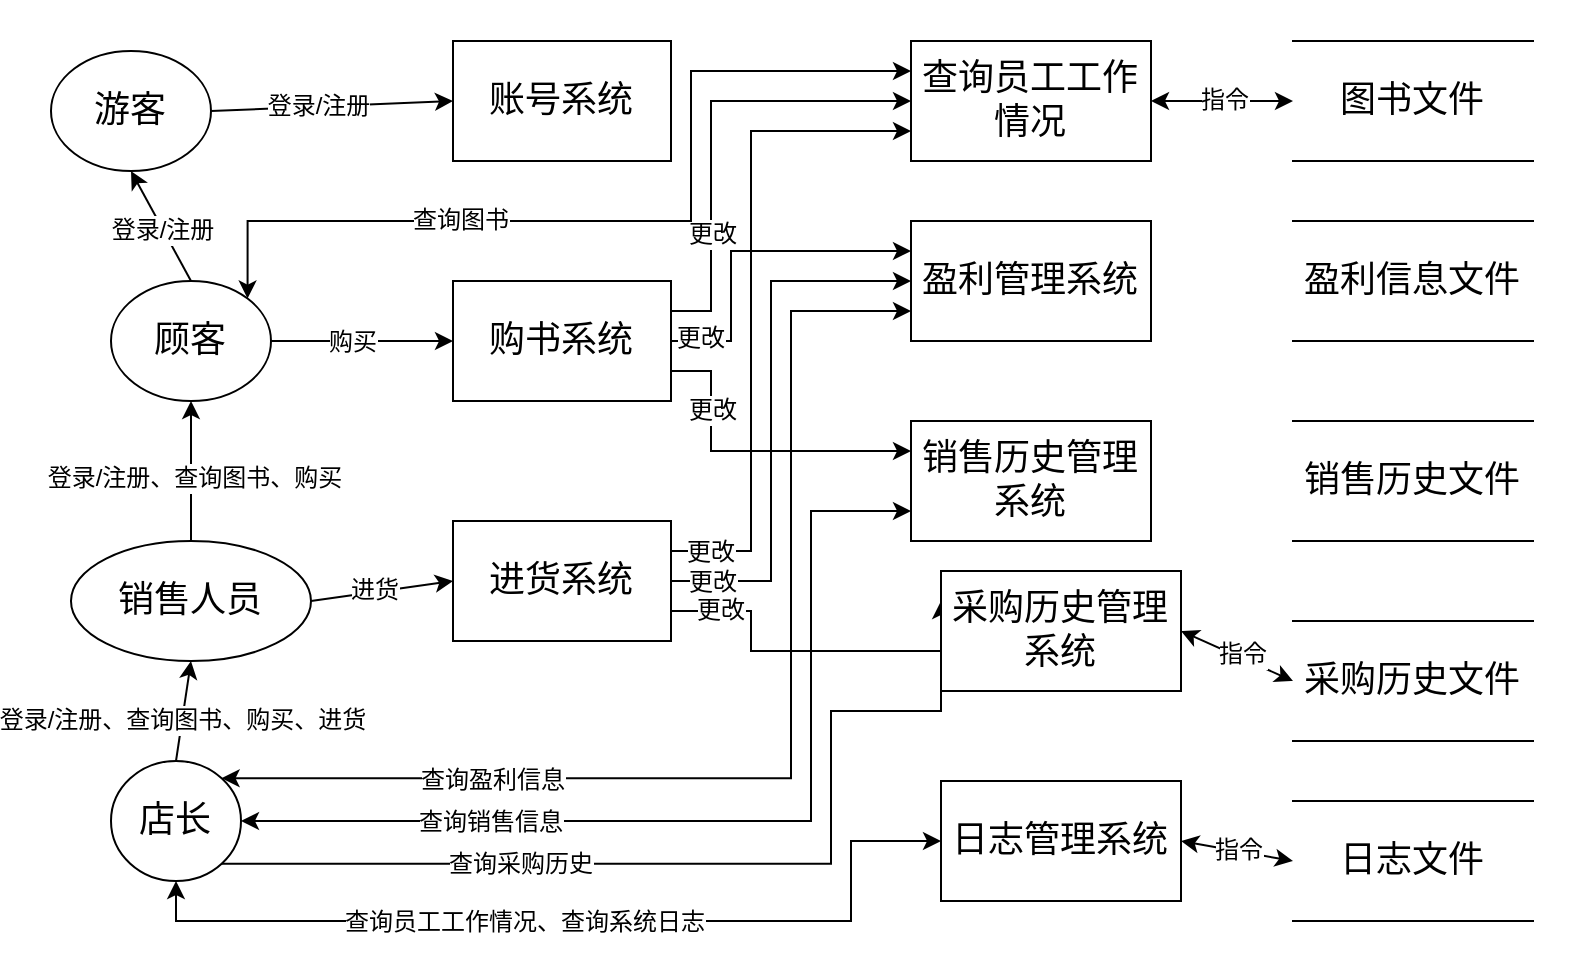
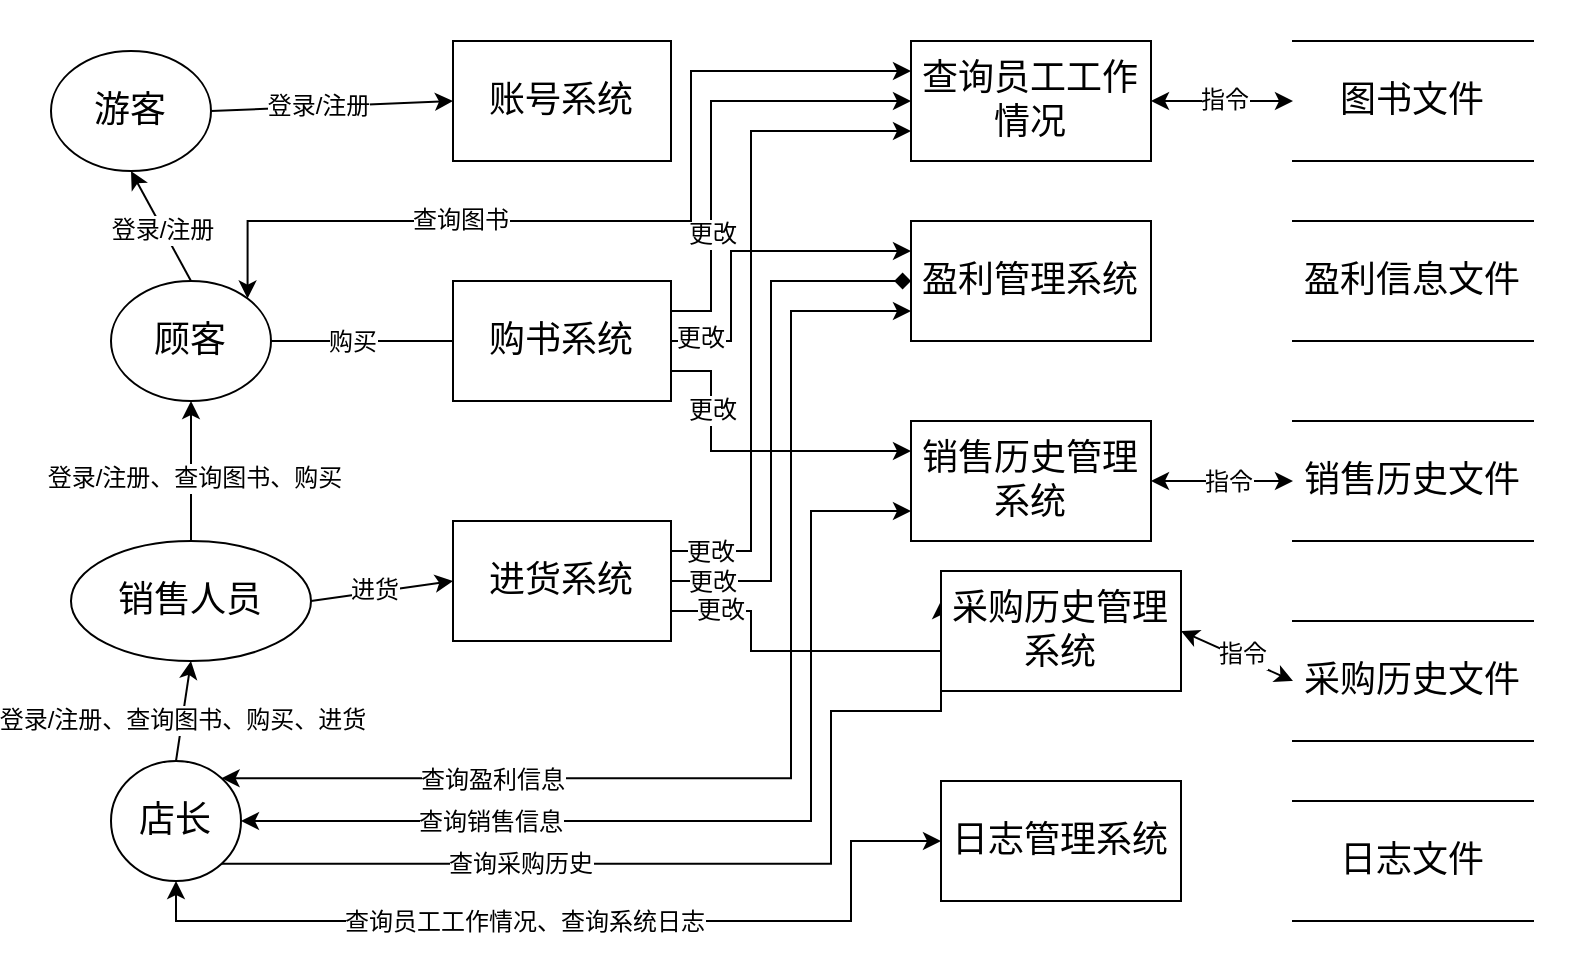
- <mxCell id="28" style="edgeStyle=orthogonalEdgeStyle;rounded=0;orthogonalLoop=1;jettySize=auto;html=1;exitX=1;exitY=0.5;exitDx=0;exitDy=0;entryX=0;entryY=0.5;entryDx=0;entryDy=0;fontSize=12;" parent="1" source="32" target="34" edge="1"><mxGeometry relative="1" as="geometry"><Array as="points"><mxPoint x="380" y="290" /><mxPoint x="380" y="140" /></Array></mxGeometry></mxCell>
+ <mxCell id="28" style="edgeStyle=orthogonalEdgeStyle;rounded=0;orthogonalLoop=1;jettySize=auto;html=1;exitX=1;exitY=0.5;exitDx=0;exitDy=0;entryX=0;entryY=0.5;entryDx=0;entryDy=0;fontSize=12;endArrow=diamond;" parent="1" source="32" target="34" edge="1"><mxGeometry relative="1" as="geometry"><Array as="points"><mxPoint x="380" y="290" /><mxPoint x="380" y="140" /></Array></mxGeometry></mxCell>
- <mxCell id="3" style="rounded=0;orthogonalLoop=1;jettySize=auto;html=1;exitX=1;exitY=0.5;exitDx=0;exitDy=0;entryX=0;entryY=0.5;entryDx=0;entryDy=0;fontSize=12;" parent="1" source="5" target="25" edge="1"><mxGeometry relative="1" as="geometry" /></mxCell>
+ <mxCell id="3" style="rounded=0;orthogonalLoop=1;jettySize=auto;html=1;exitX=1;exitY=0.5;exitDx=0;exitDy=0;entryX=0;entryY=0.5;entryDx=0;entryDy=0;fontSize=12;endArrow=none;" parent="1" source="5" target="25" edge="1"><mxGeometry relative="1" as="geometry" /></mxCell>
+ <mxCell id="55" value="" style="endArrow=classic;startArrow=classic;html=1;rounded=0;exitX=1;exitY=0.5;exitDx=0;exitDy=0;entryX=0;entryY=0.5;entryDx=0;entryDy=0;fontSize=12;" parent="1" source="35" target="50" edge="1"><mxGeometry width="50" height="50" relative="1" as="geometry"><mxPoint x="301" y="250" as="sourcePoint" /><mxPoint x="351" y="200" as="targetPoint" /></mxGeometry></mxCell>
+ <mxCell id="56" value="指令" style="edgeLabel;html=1;align=center;verticalAlign=middle;resizable=0;points=[];fontSize=12;" parent="55" vertex="1" connectable="0"><mxGeometry x="-0.076" y="-1" relative="1" as="geometry"><mxPoint x="5" y="-1" as="offset" /></mxGeometry></mxCell>
- <mxCell id="59" value="" style="endArrow=classic;startArrow=classic;html=1;rounded=0;exitX=1;exitY=0.5;exitDx=0;exitDy=0;entryX=0;entryY=0.5;entryDx=0;entryDy=0;fontSize=12;" parent="1" source="33" target="52" edge="1"><mxGeometry width="50" height="50" relative="1" as="geometry"><mxPoint x="301" y="250" as="sourcePoint" /><mxPoint x="351" y="200" as="targetPoint" /></mxGeometry></mxCell>
- <mxCell id="60" value="指令" style="edgeLabel;html=1;align=center;verticalAlign=middle;resizable=0;points=[];fontSize=12;" parent="59" vertex="1" connectable="0"><mxGeometry x="0.198" y="1" relative="1" as="geometry"><mxPoint x="-5" as="offset" /></mxGeometry></mxCell>
